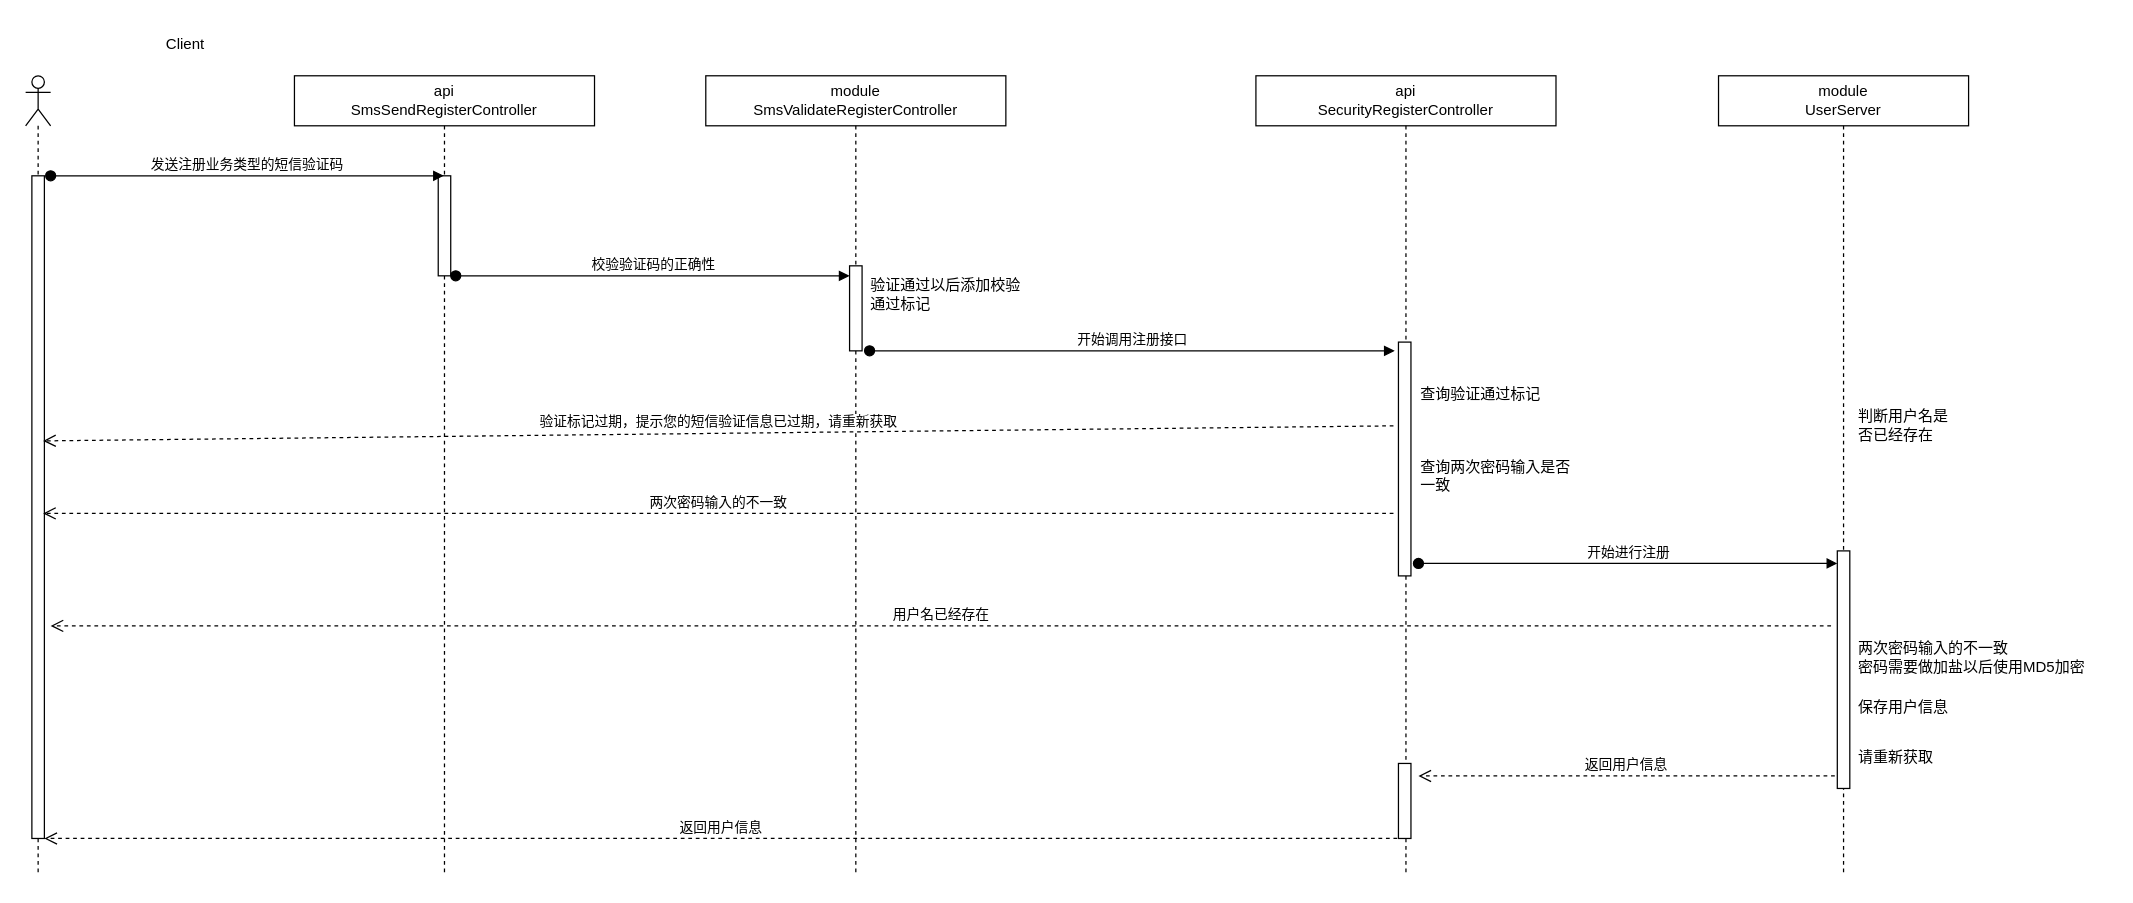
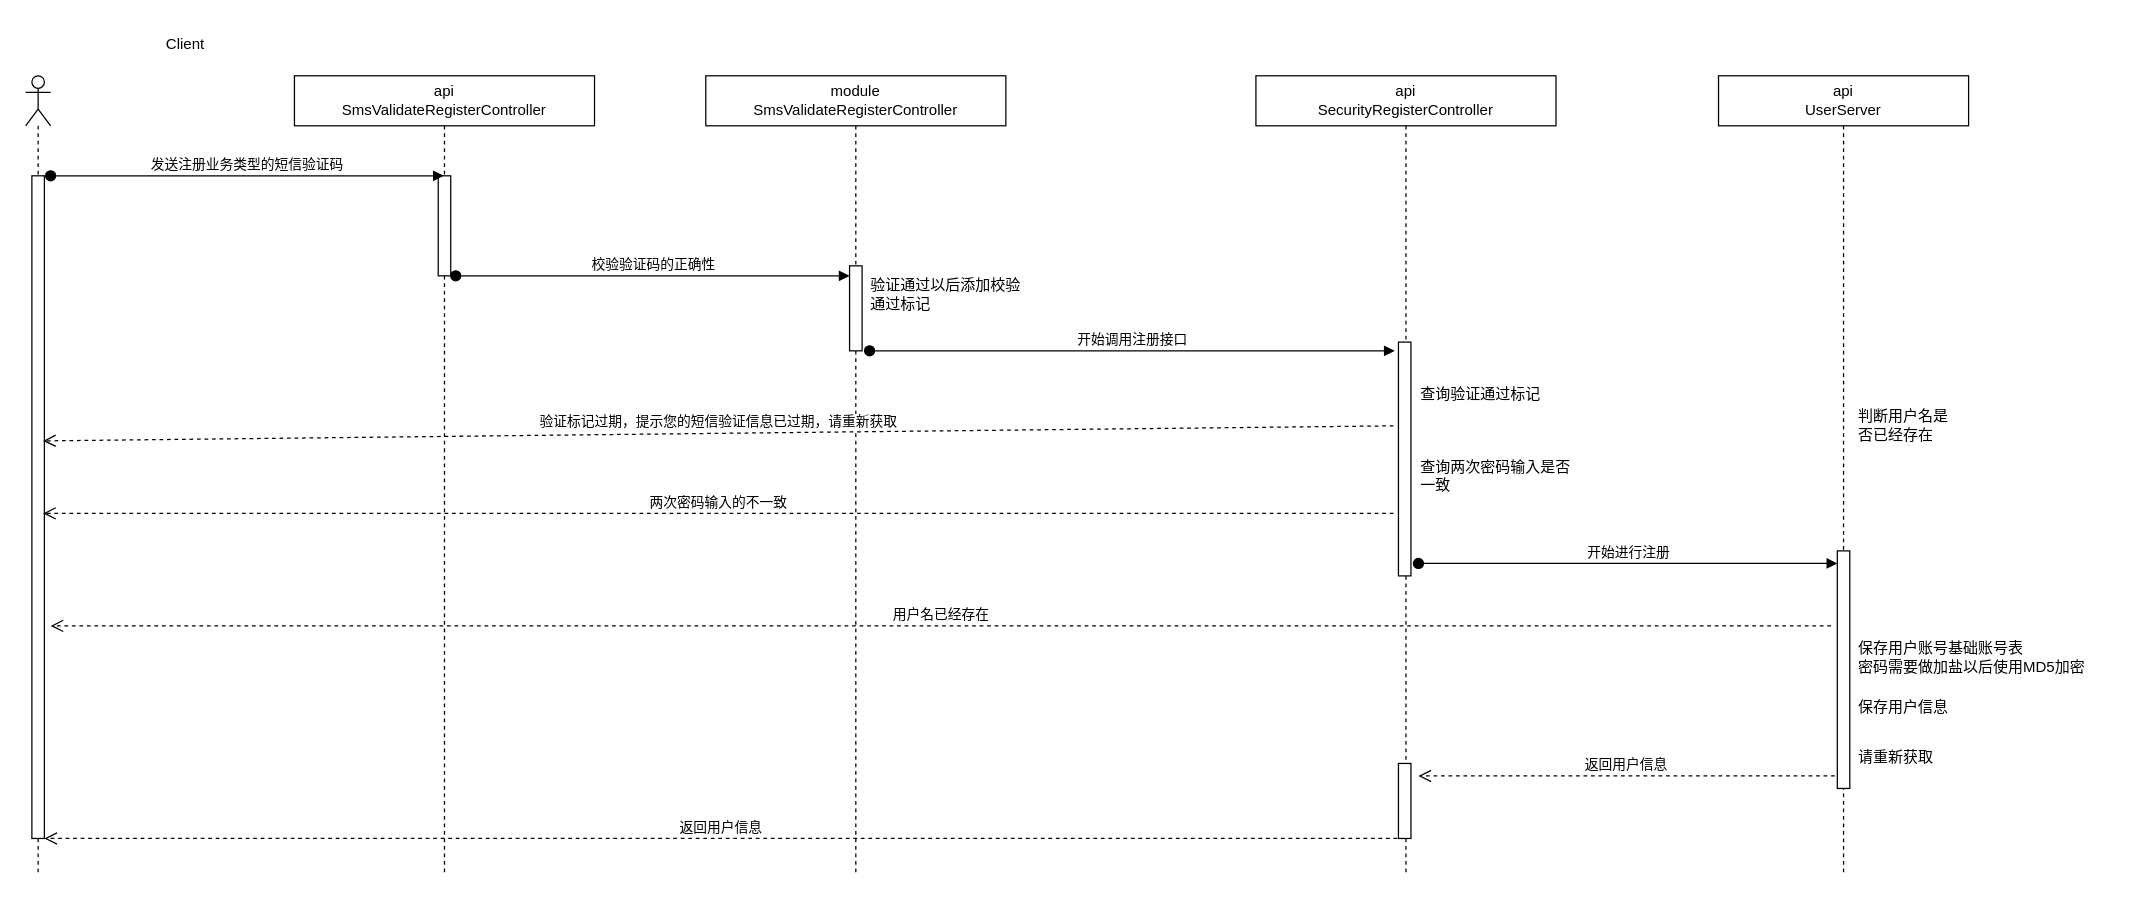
- <mxCell id="2" value="api&lt;br&gt;SmsSendRegisterController" style="shape=umlLifeline;perimeter=lifelinePerimeter;whiteSpace=wrap;html=1;container=1;dropTarget=0;collapsible=0;recursiveResize=0;outlineConnect=0;portConstraint=eastwest;newEdgeStyle={&quot;curved&quot;:0,&quot;rounded&quot;:0};" vertex="1" parent="1"><mxGeometry x="235" y="60" width="240" height="640" as="geometry" /></mxCell>
+ <mxCell id="2" value="api&lt;br&gt;SmsValidateRegisterController" style="shape=umlLifeline;perimeter=lifelinePerimeter;whiteSpace=wrap;html=1;container=1;dropTarget=0;collapsible=0;recursiveResize=0;outlineConnect=0;portConstraint=eastwest;newEdgeStyle={&quot;curved&quot;:0,&quot;rounded&quot;:0};" vertex="1" parent="1"><mxGeometry x="235" y="60" width="240" height="640" as="geometry" /></mxCell>
- <mxCell id="6" value="module&lt;br&gt;UserServer" style="shape=umlLifeline;perimeter=lifelinePerimeter;whiteSpace=wrap;html=1;container=1;dropTarget=0;collapsible=0;recursiveResize=0;outlineConnect=0;portConstraint=eastwest;newEdgeStyle={&quot;curved&quot;:0,&quot;rounded&quot;:0};" vertex="1" parent="1"><mxGeometry x="1374" y="60" width="200" height="640" as="geometry" /></mxCell>
+ <mxCell id="6" value="api&lt;br&gt;UserServer" style="shape=umlLifeline;perimeter=lifelinePerimeter;whiteSpace=wrap;html=1;container=1;dropTarget=0;collapsible=0;recursiveResize=0;outlineConnect=0;portConstraint=eastwest;newEdgeStyle={&quot;curved&quot;:0,&quot;rounded&quot;:0};" vertex="1" parent="1"><mxGeometry x="1374" y="60" width="200" height="640" as="geometry" /></mxCell>
- <mxCell id="25" value="两次密码输入的不一致&lt;br&gt;密码需要做加盐以后使用MD5加密" style="text;html=1;strokeColor=none;fillColor=none;align=left;verticalAlign=middle;whiteSpace=wrap;rounded=0;" vertex="1" parent="1"><mxGeometry x="1484" y="510" width="200" height="30" as="geometry" /></mxCell>
+ <mxCell id="25" value="保存用户账号基础账号表&lt;br&gt;密码需要做加盐以后使用MD5加密" style="text;html=1;strokeColor=none;fillColor=none;align=left;verticalAlign=middle;whiteSpace=wrap;rounded=0;" vertex="1" parent="1"><mxGeometry x="1484" y="510" width="200" height="30" as="geometry" /></mxCell>
